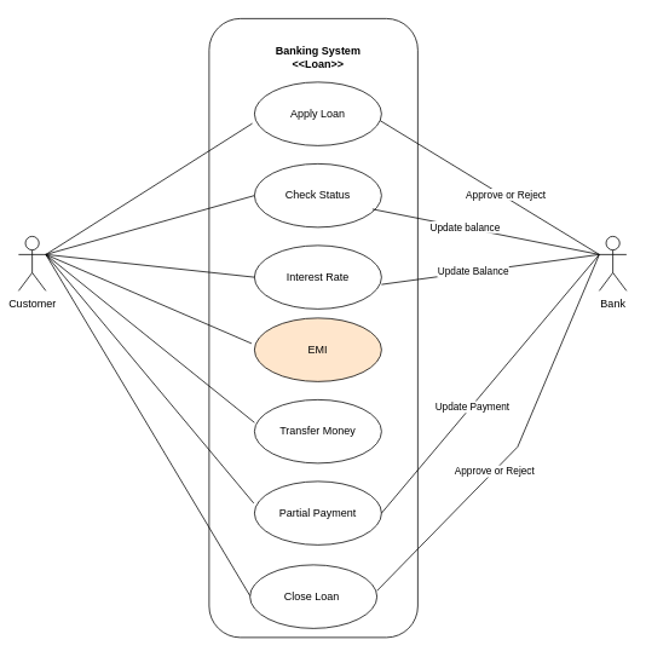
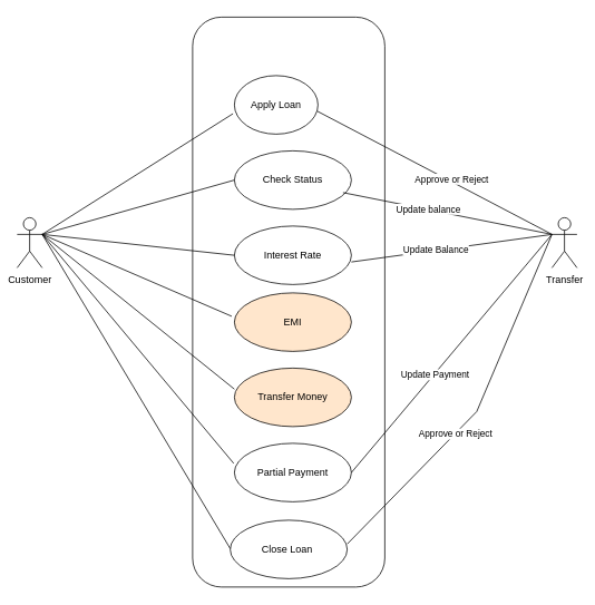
- <mxCell id="8" value="Banking System&lt;br&gt;&amp;lt;&amp;lt;Loan&amp;gt;&amp;gt;" style="text;align=center;fontStyle=1;verticalAlign=middle;spacingLeft=3;spacingRight=3;strokeColor=none;rotatable=0;points=[[0,0.5],[1,0.5]];portConstraint=eastwest;html=1;" vertex="1" parent="1"><mxGeometry x="310" y="50" width="80" height="26" as="geometry" /></mxCell>
- <mxCell id="4" value="Apply Loan" style="ellipse;whiteSpace=wrap;html=1;" vertex="1" parent="1"><mxGeometry x="280" y="90" width="140" height="70" as="geometry" /></mxCell>
+ <mxCell id="4" value="Apply Loan" style="ellipse;whiteSpace=wrap;html=1;" vertex="1" parent="1"><mxGeometry x="280" y="90" width="100" height="70" as="geometry" /></mxCell>
- <mxCell id="17" value="Bank" style="shape=umlActor;verticalLabelPosition=bottom;verticalAlign=top;html=1;" vertex="1" parent="1"><mxGeometry x="660" y="260" width="30" height="60" as="geometry" /></mxCell>
+ <mxCell id="17" value="Transfer" style="shape=umlActor;verticalLabelPosition=bottom;verticalAlign=top;html=1;" vertex="1" parent="1"><mxGeometry x="660" y="260" width="30" height="60" as="geometry" /></mxCell>
- <mxCell id="9" value="Transfer Money" style="ellipse;whiteSpace=wrap;html=1;" vertex="1" parent="1"><mxGeometry x="280" y="440" width="140" height="70" as="geometry" /></mxCell>
+ <mxCell id="9" value="Transfer Money" style="ellipse;whiteSpace=wrap;html=1;fillColor=#ffe6cc;" vertex="1" parent="1"><mxGeometry x="280" y="440" width="140" height="70" as="geometry" /></mxCell>
